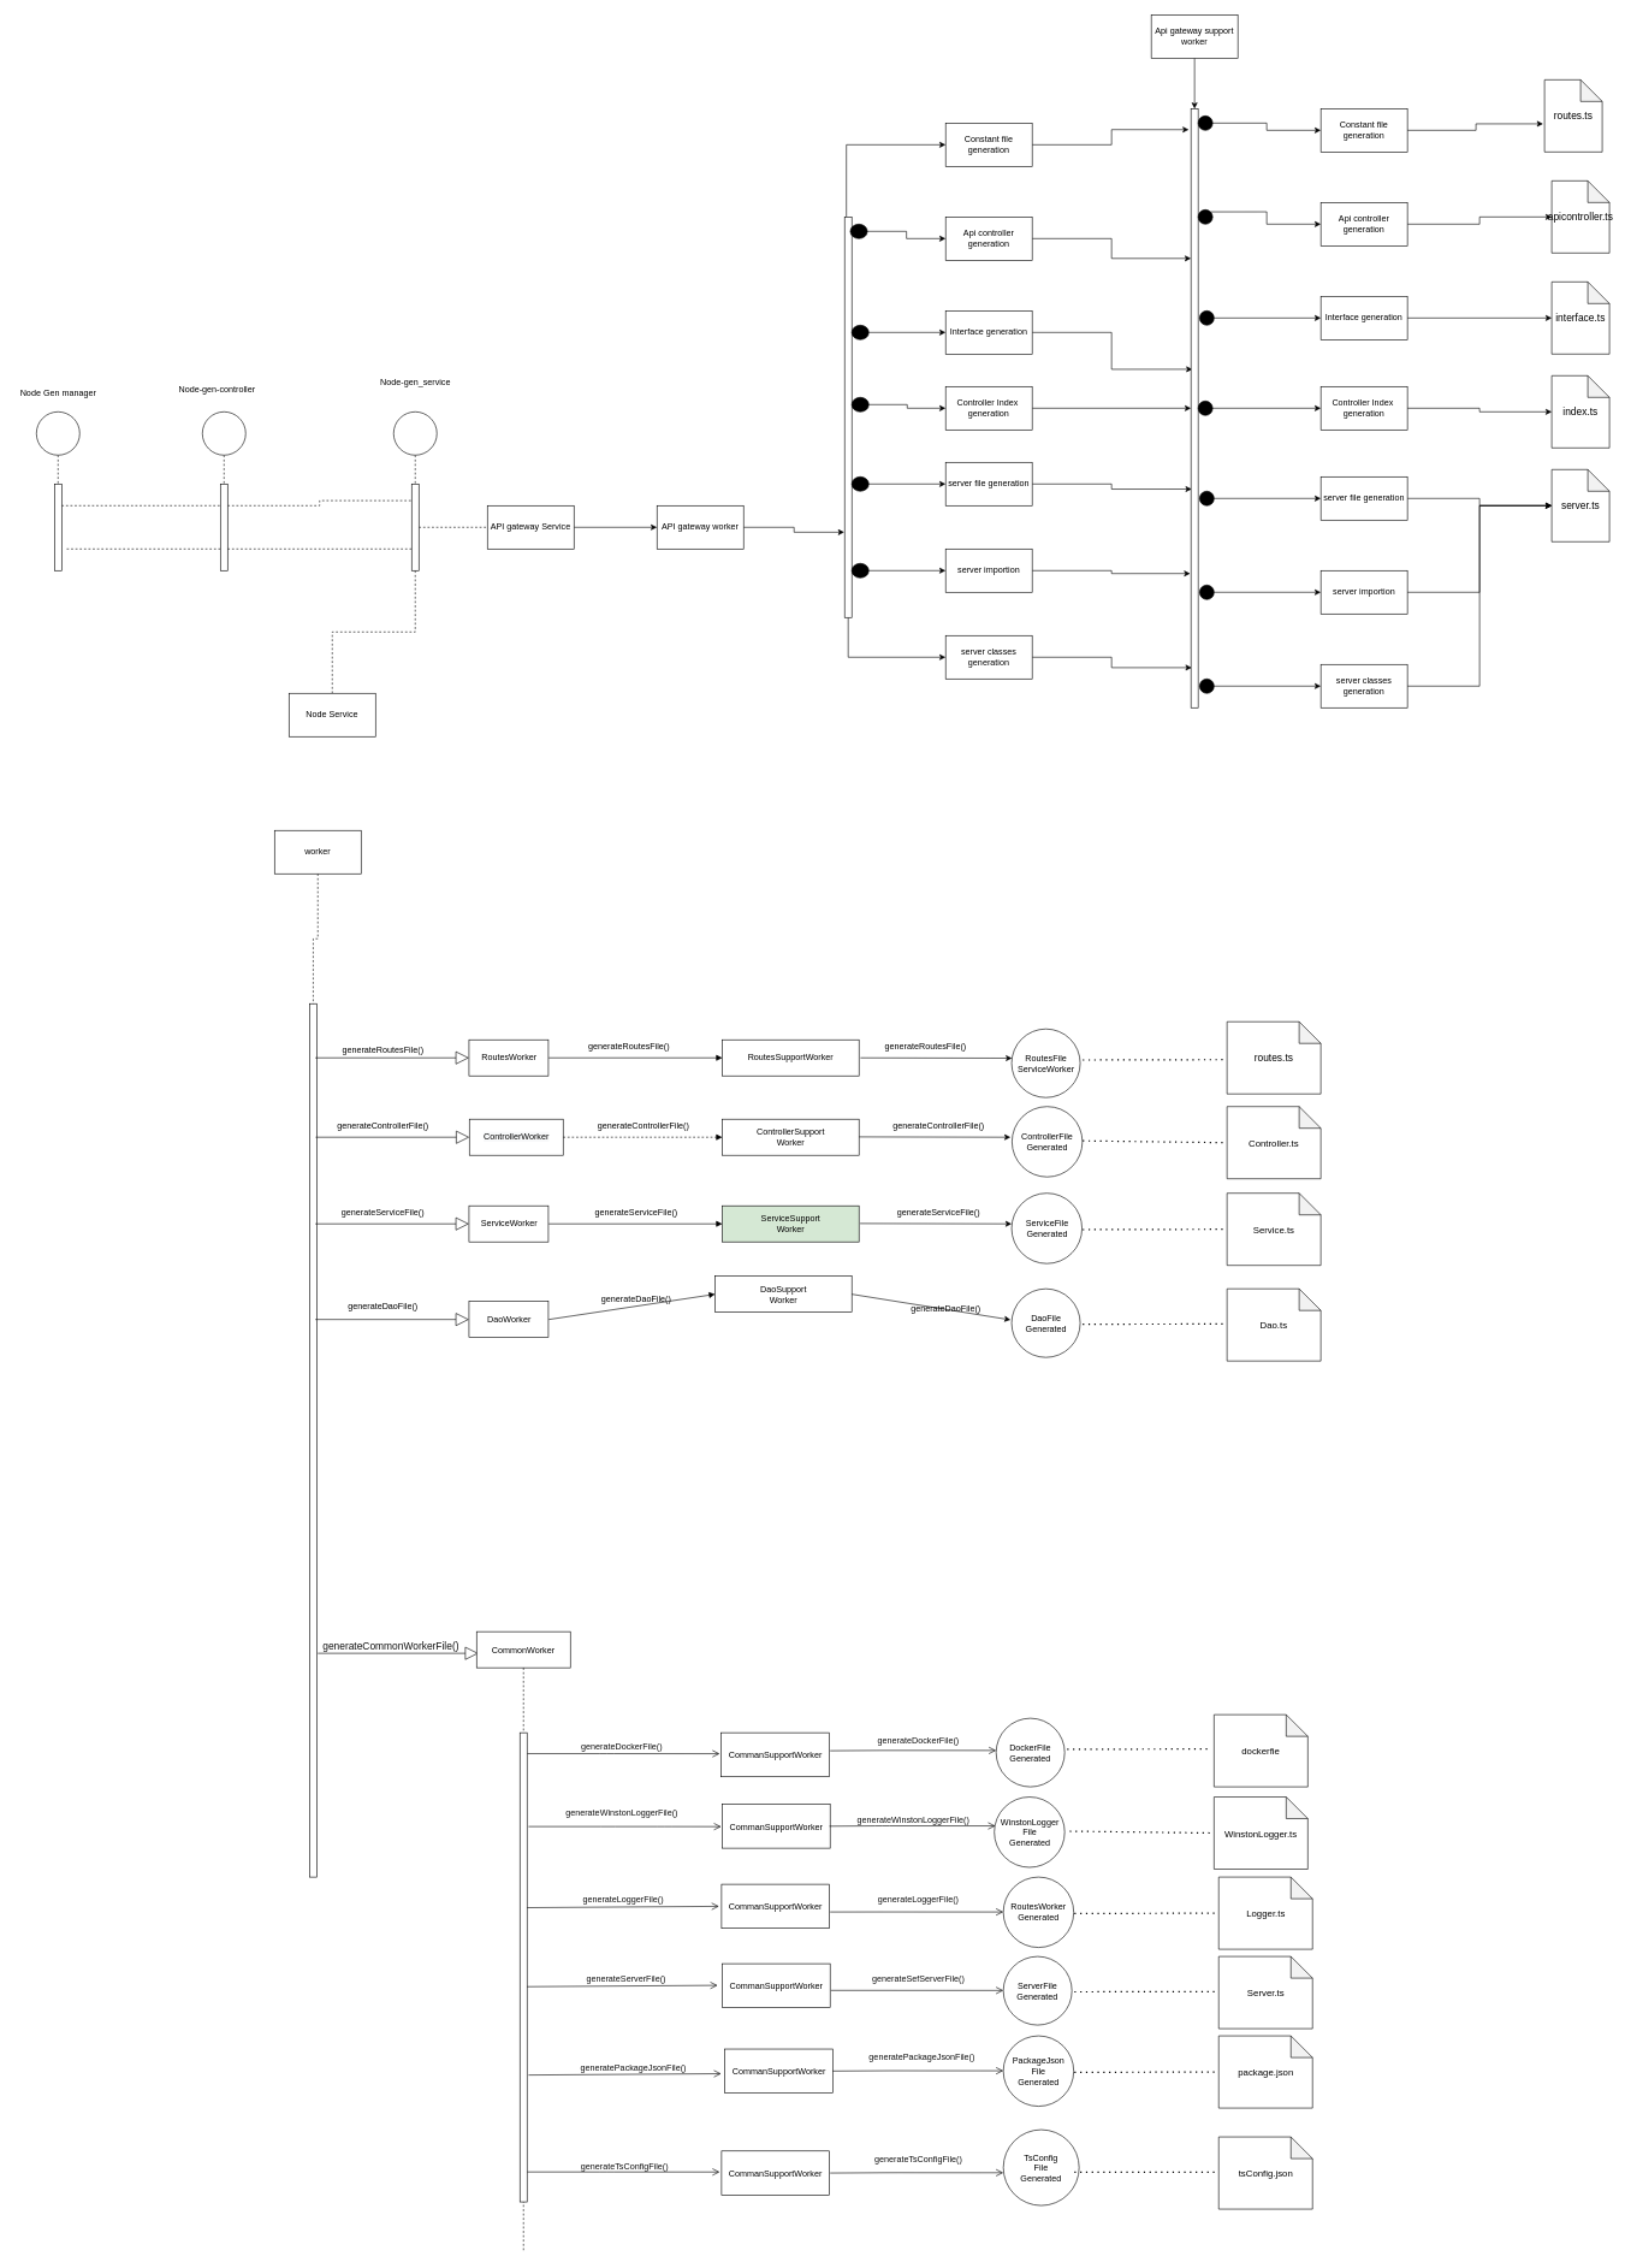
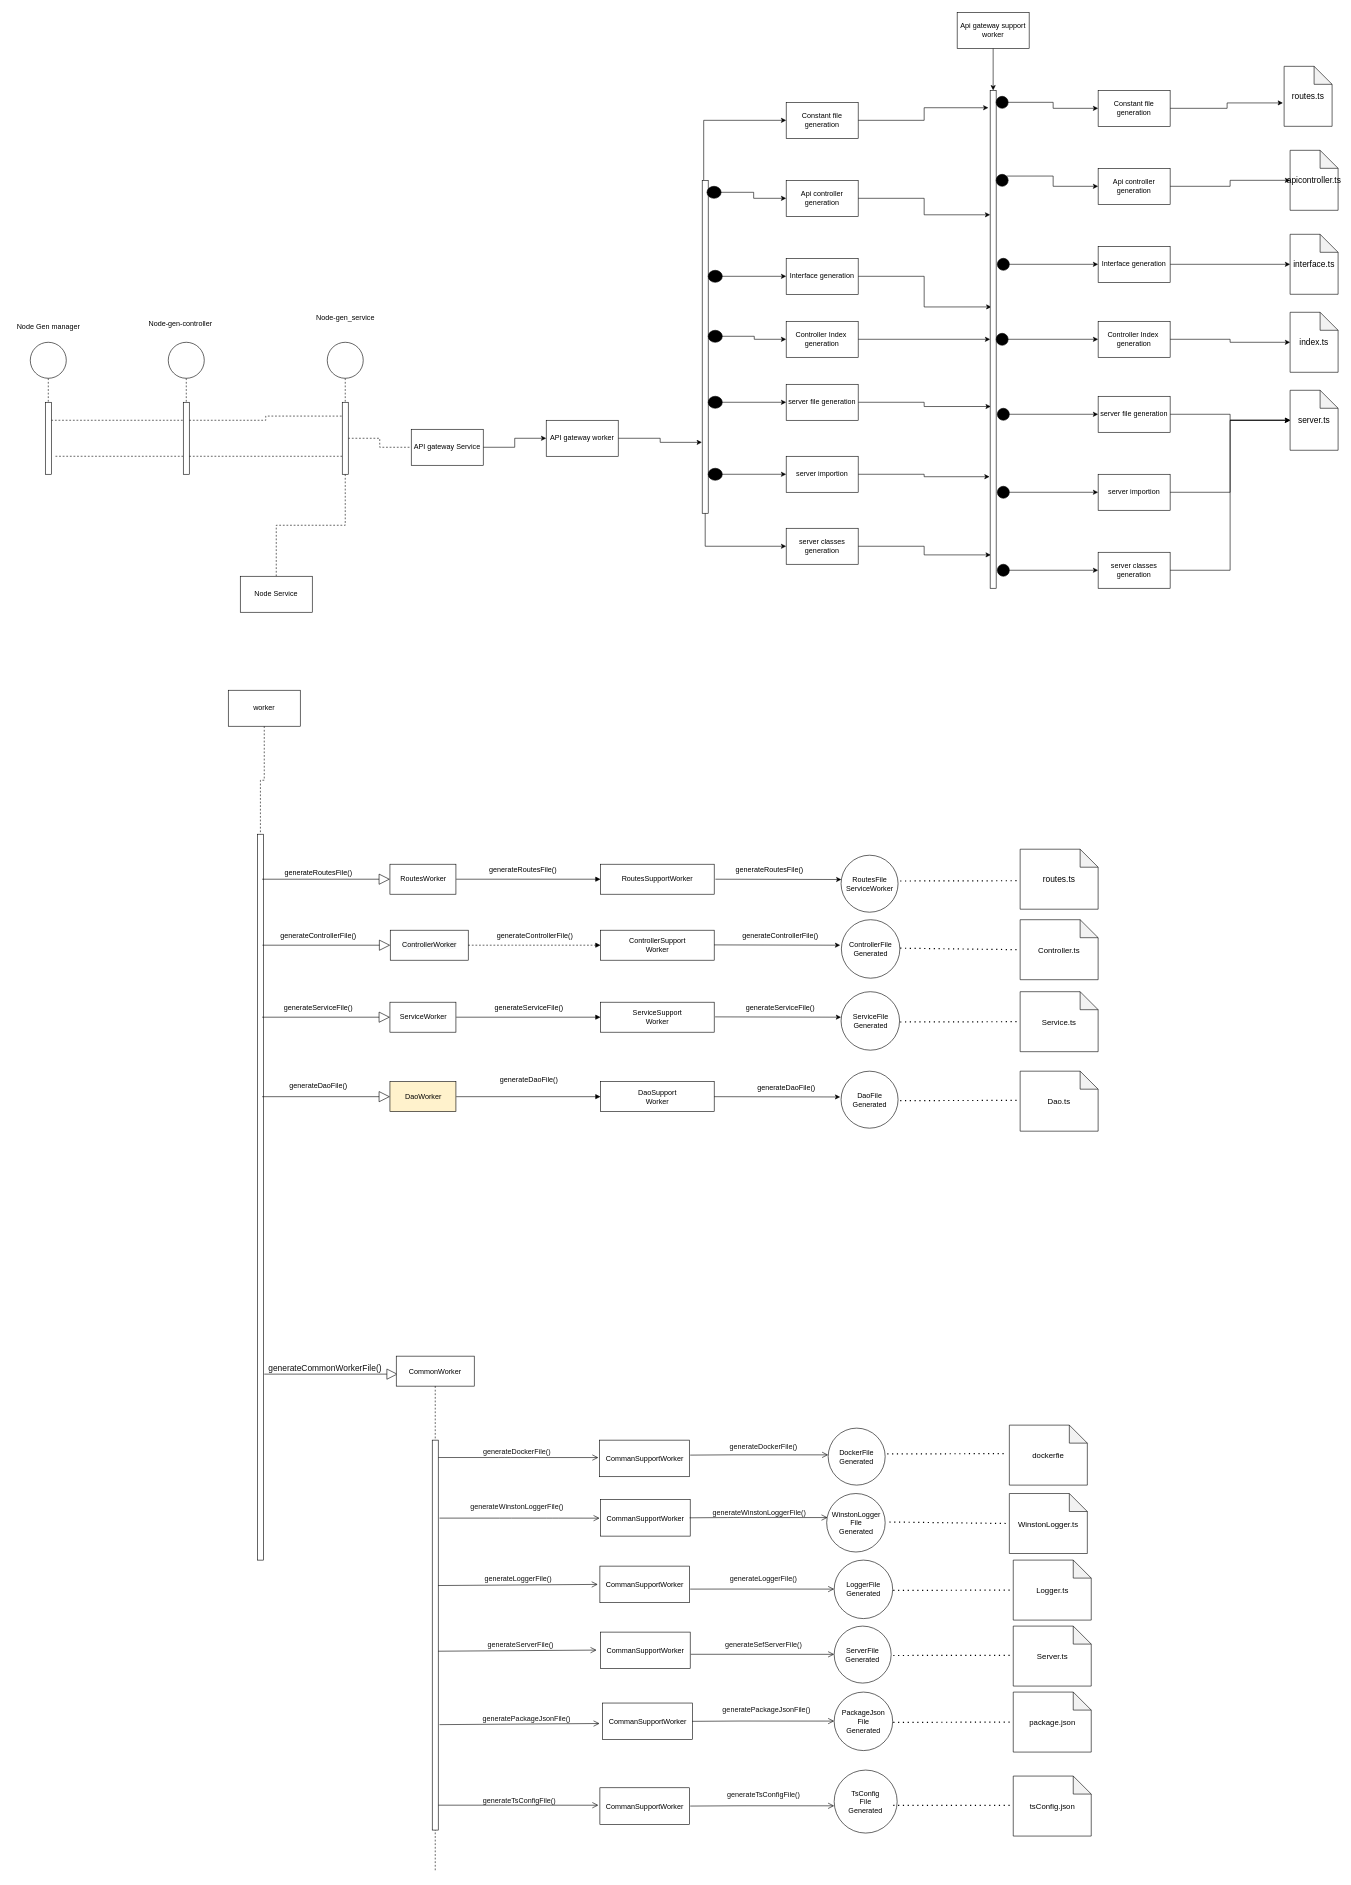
- <mxCell id="121" value="API gateway Service" style="rounded=0;whiteSpace=wrap;html=1;" parent="1" vertex="1"><mxGeometry x="675" y="700" width="120" height="60" as="geometry" /></mxCell>
+ <mxCell id="121" value="API gateway Service" style="rounded=0;whiteSpace=wrap;html=1;" parent="1" vertex="1"><mxGeometry x="685" y="715" width="120" height="60" as="geometry" /></mxCell>
- <mxCell id="17" value=" ServiceSupport&lt;br&gt;Worker" style="html=1;fillColor=#d5e8d4;" parent="1" vertex="1"><mxGeometry x="1000.5" y="1670" width="189.5" height="50" as="geometry" /></mxCell>
+ <mxCell id="17" value=" ServiceSupport&lt;br&gt;Worker" style="html=1;" parent="1" vertex="1"><mxGeometry x="1000.5" y="1670" width="189.5" height="50" as="geometry" /></mxCell>
- <mxCell id="19" value=" DaoSupport&lt;br&gt;Worker" style="html=1;" parent="1" vertex="1"><mxGeometry x="990.5" y="1767.5" width="189.5" height="50" as="geometry" /></mxCell>
+ <mxCell id="19" value=" DaoSupport&lt;br&gt;Worker" style="html=1;" parent="1" vertex="1"><mxGeometry x="1000.5" y="1802.5" width="189.5" height="50" as="geometry" /></mxCell>
- <mxCell id="11" value=" DaoWorker" style="html=1;" parent="1" vertex="1"><mxGeometry x="649.5" y="1802.5" width="110" height="50" as="geometry" /></mxCell>
+ <mxCell id="11" value=" DaoWorker" style="html=1;fillColor=#fff2cc;" parent="1" vertex="1"><mxGeometry x="649.5" y="1802.5" width="110" height="50" as="geometry" /></mxCell>
- <mxCell id="65" value="RoutesWorker&lt;br&gt;Generated" style="ellipse;whiteSpace=wrap;html=1;aspect=fixed;" parent="1" vertex="1"><mxGeometry x="1390" y="2600" width="97.5" height="97.5" as="geometry" /></mxCell>
+ <mxCell id="65" value="LoggerFile&lt;br&gt;Generated" style="ellipse;whiteSpace=wrap;html=1;aspect=fixed;" parent="1" vertex="1"><mxGeometry x="1390" y="2600" width="97.5" height="97.5" as="geometry" /></mxCell>
